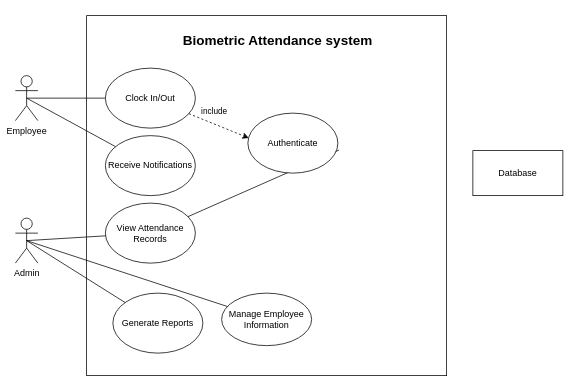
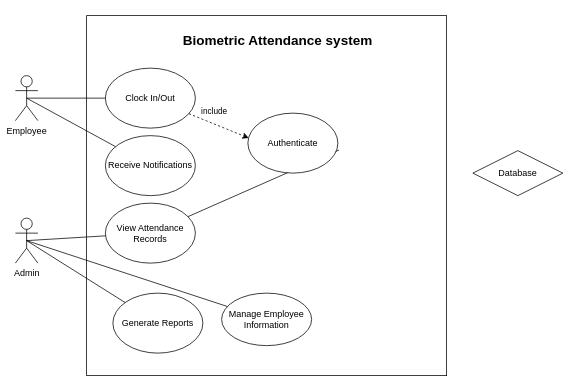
- <mxCell id="11" value="Database" style="rounded=0;whiteSpace=wrap;html=1;" parent="1" vertex="1"><mxGeometry x="630" y="200" width="120" height="60" as="geometry" /></mxCell>
+ <mxCell id="11" value="Database" style="rhombus;whiteSpace=wrap;html=1;" parent="1" vertex="1"><mxGeometry x="630" y="200" width="120" height="60" as="geometry" /></mxCell>
